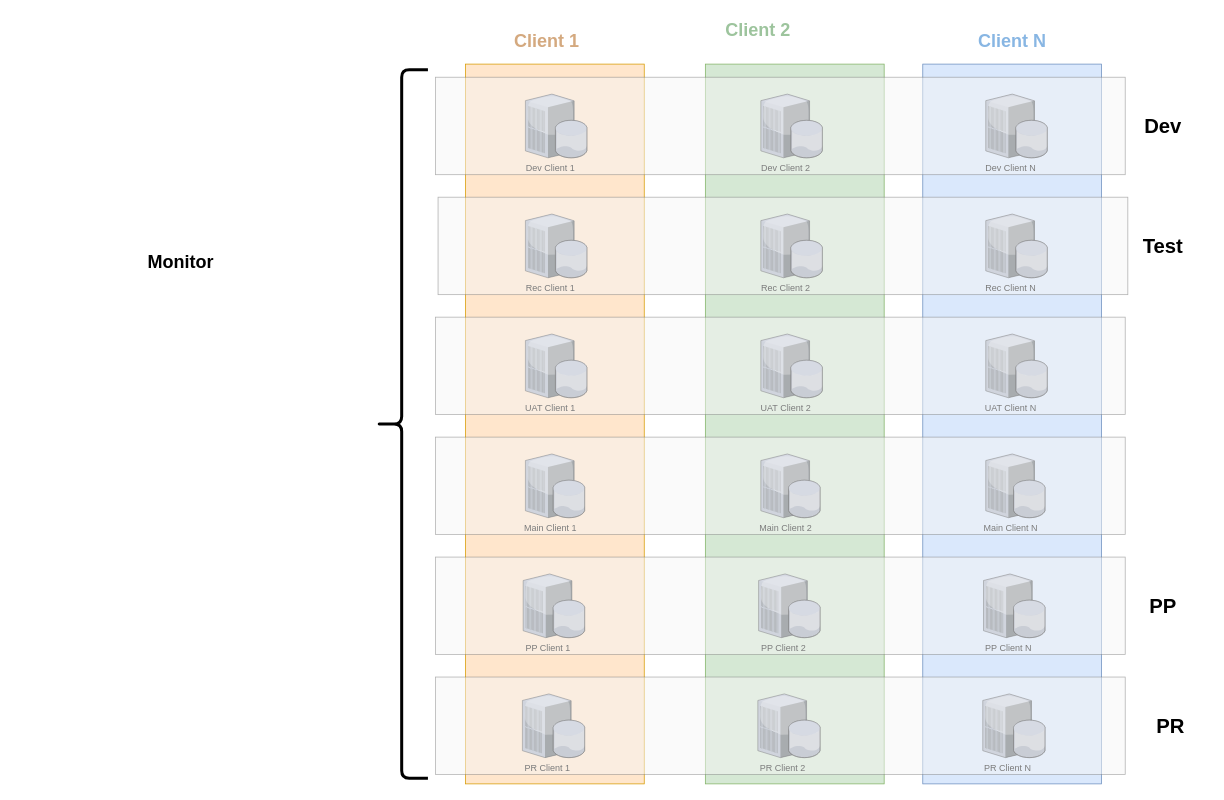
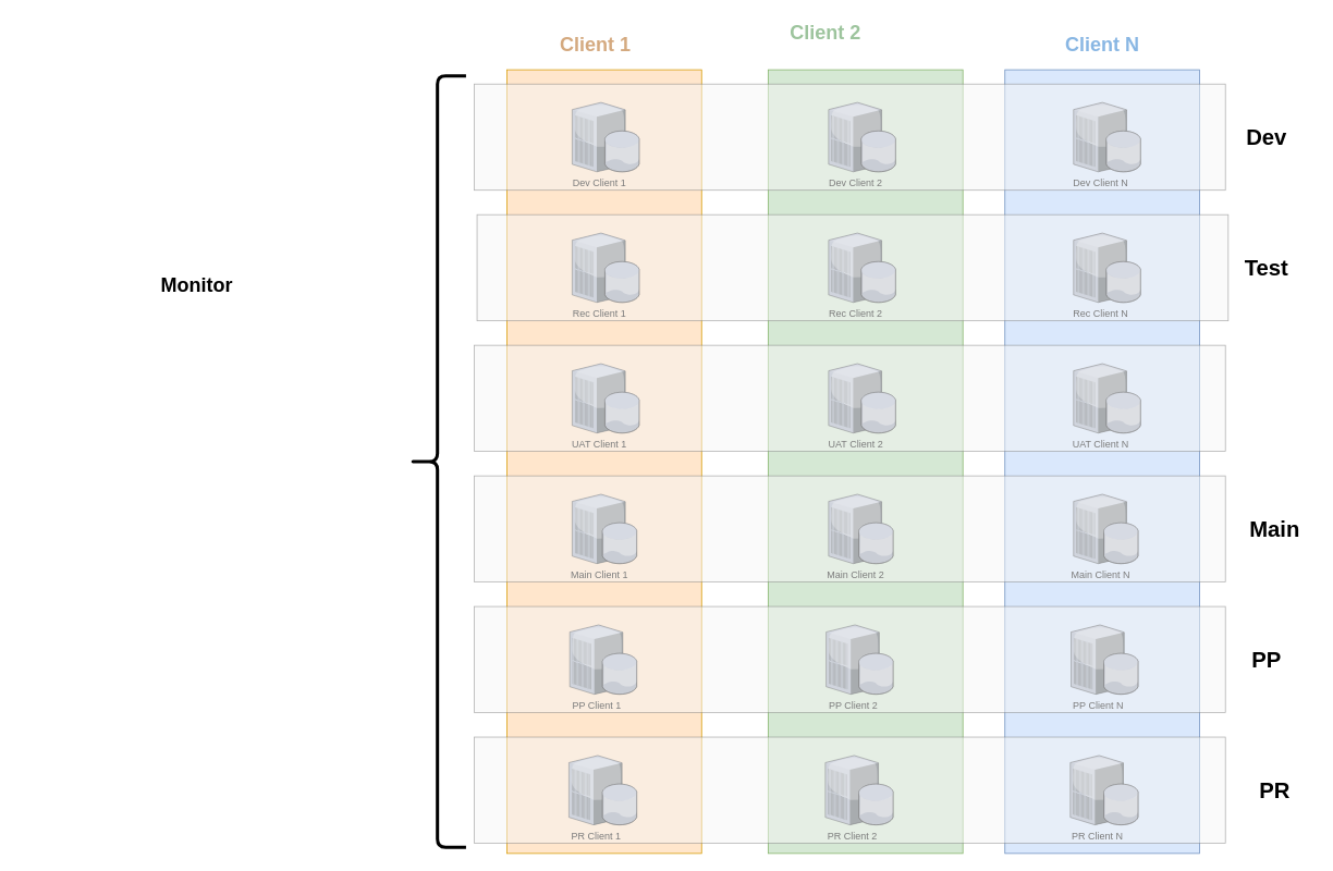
+ <mxCell id="52" value="&lt;font style=&quot;font-size: 27px;&quot;&gt;Main&lt;/font&gt;" style="text;strokeColor=none;fillColor=none;html=1;fontSize=27;fontStyle=1;verticalAlign=middle;align=center;rounded=0;shadow=0;glass=0;labelBackgroundColor=none;labelBorderColor=none;sketch=0;fontColor=#000000;opacity=50;" vertex="1" parent="1"><mxGeometry x="1510" y="627.5" width="100" height="40" as="geometry" /></mxCell>
